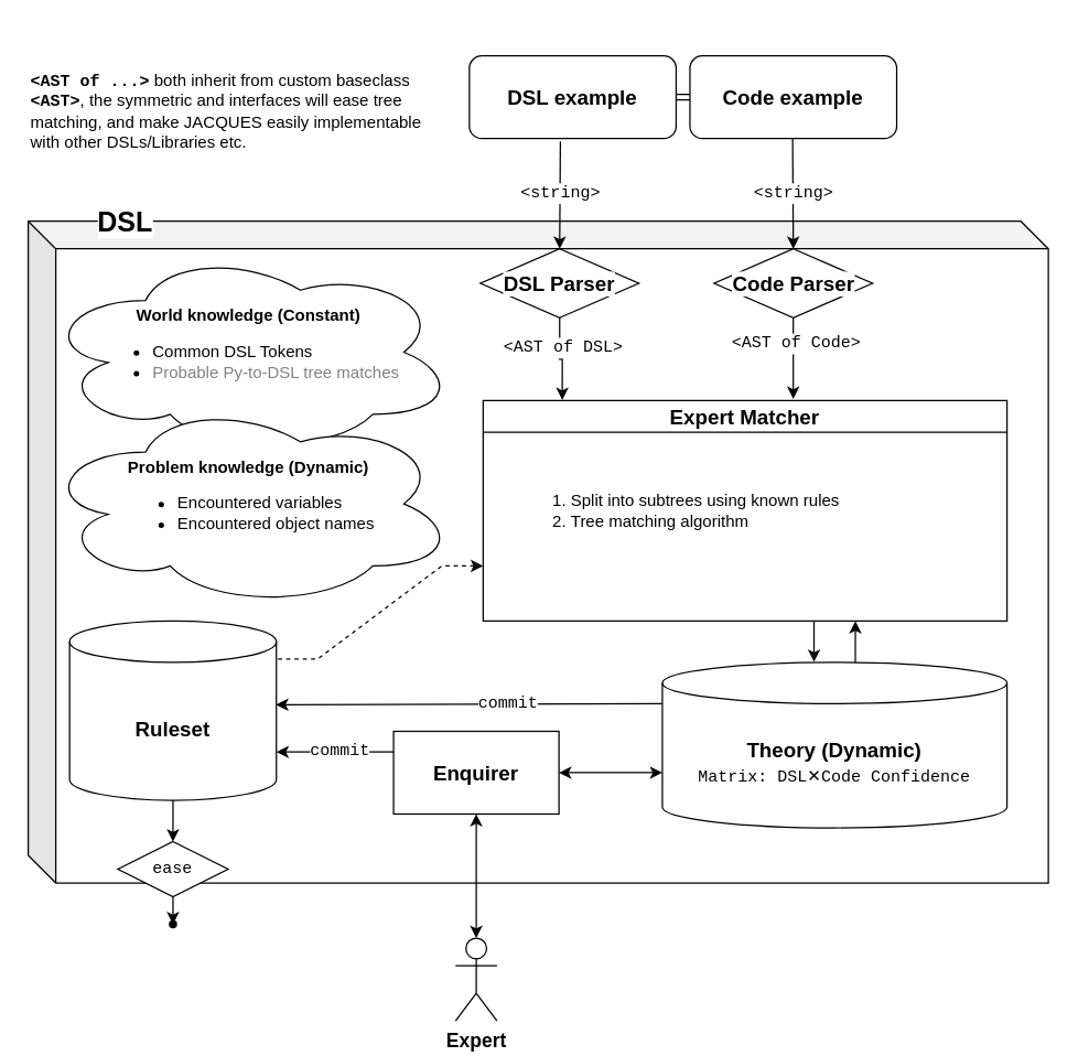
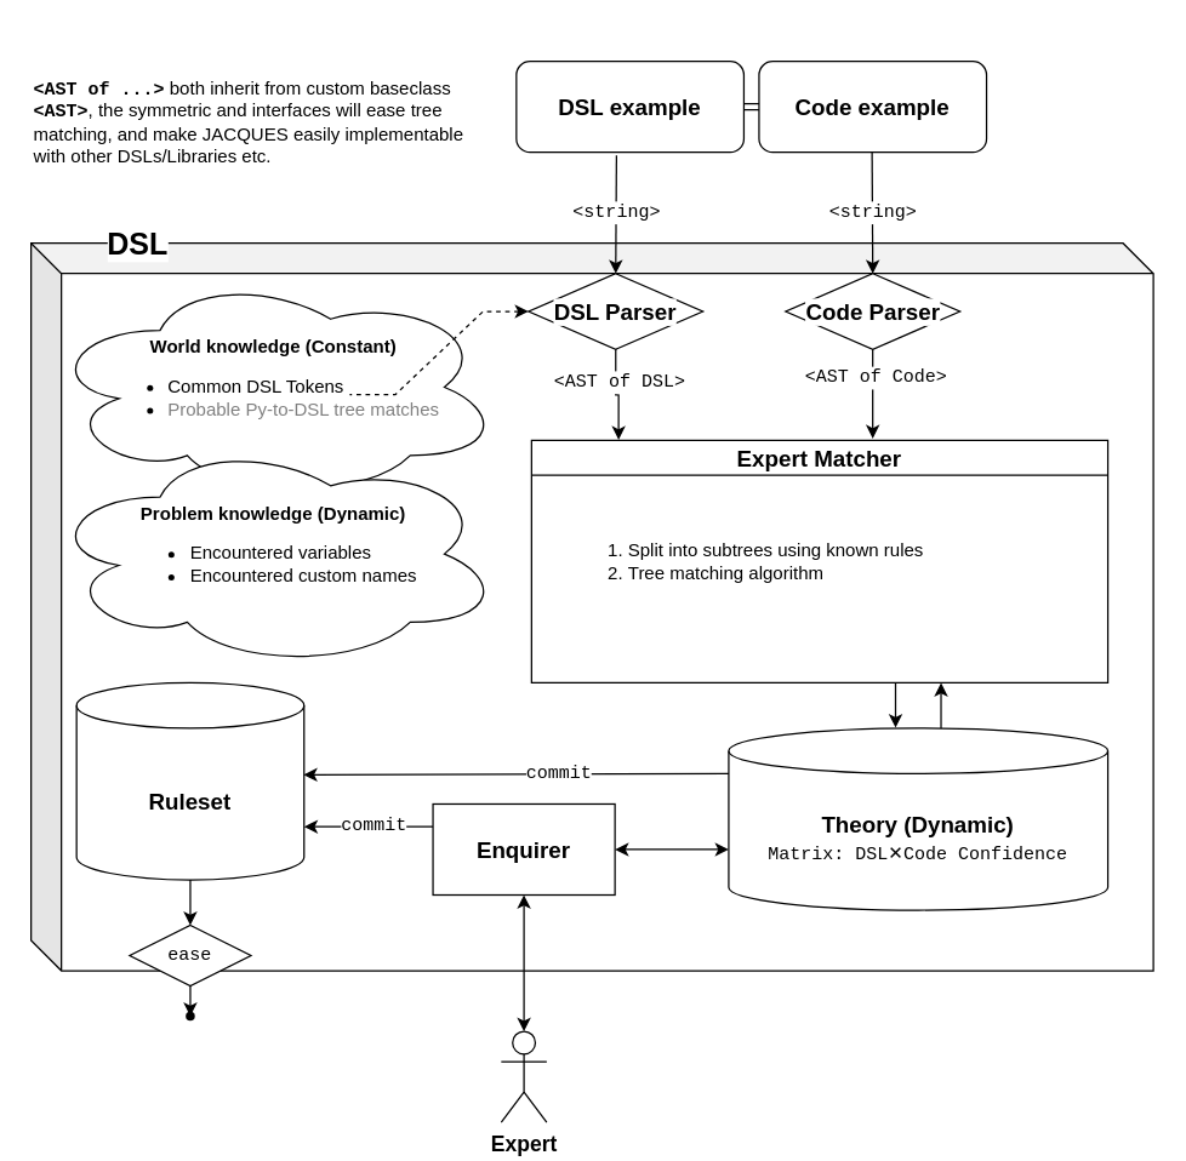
+ <mxCell id="20" value="" style="elbow=horizontal;endArrow=none;html=1;rounded=0;fontFamily=Courier New;fontSize=12;strokeWidth=1;dashed=1;exitX=0;exitY=0.5;exitDx=0;exitDy=0;entryX=0.667;entryY=0.533;entryDx=0;entryDy=0;entryPerimeter=0;edgeStyle=entityRelationEdgeStyle;startArrow=classic;startFill=1;endFill=0;" edge="1" parent="1" source="16" target="3"><mxGeometry width="50" height="50" relative="1" as="geometry"><mxPoint x="470" y="420" as="sourcePoint" /><mxPoint x="540" y="310" as="targetPoint" /></mxGeometry></mxCell>
- <mxCell id="4" value="&lt;div align=&quot;center&quot;&gt;&lt;b&gt;Problem knowledge (Dynamic)&lt;br&gt;&lt;/b&gt;&lt;/div&gt;&lt;div align=&quot;left&quot;&gt;&lt;ul&gt;&lt;li&gt;Encountered variables&lt;/li&gt;&lt;li&gt;Encountered object names&lt;/li&gt;&lt;/ul&gt;&lt;/div&gt;" style="ellipse;shape=cloud;whiteSpace=wrap;html=1;align=center;fontFamily=Helvetica;" vertex="1" parent="1"><mxGeometry x="30" y="290" width="300" height="150" as="geometry" /></mxCell>
+ <mxCell id="4" value="&lt;div align=&quot;center&quot;&gt;&lt;b&gt;Problem knowledge (Dynamic)&lt;br&gt;&lt;/b&gt;&lt;/div&gt;&lt;div align=&quot;left&quot;&gt;&lt;ul&gt;&lt;li&gt;Encountered variables&lt;/li&gt;&lt;li&gt;Encountered custom names&lt;/li&gt;&lt;/ul&gt;&lt;/div&gt;" style="ellipse;shape=cloud;whiteSpace=wrap;html=1;align=center;fontFamily=Helvetica;" vertex="1" parent="1"><mxGeometry x="30" y="290" width="300" height="150" as="geometry" /></mxCell>
- <mxCell id="27" value="" style="endArrow=none;html=1;rounded=0;fontFamily=Courier New;fontSize=12;strokeWidth=1;entryX=1;entryY=0;entryDx=0;entryDy=27.5;entryPerimeter=0;dashed=1;exitX=0;exitY=0.75;exitDx=0;exitDy=0;edgeStyle=entityRelationEdgeStyle;startArrow=classic;startFill=1;endFill=0;" edge="1" parent="1" source="22" target="7"><mxGeometry width="50" height="50" relative="1" as="geometry"><mxPoint x="350" y="505" as="sourcePoint" /><mxPoint x="540" y="390" as="targetPoint" /></mxGeometry></mxCell>
